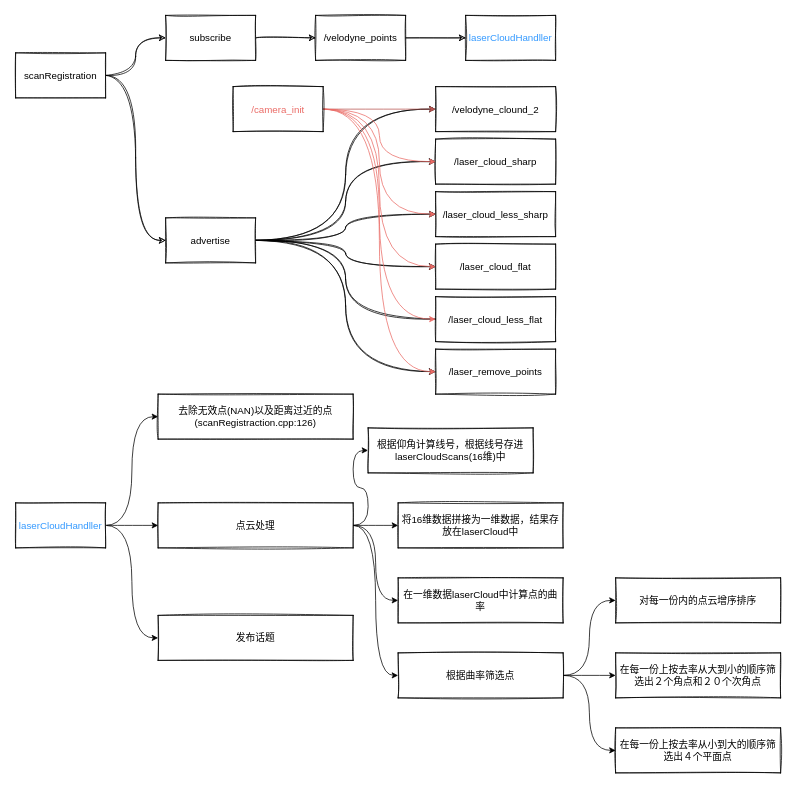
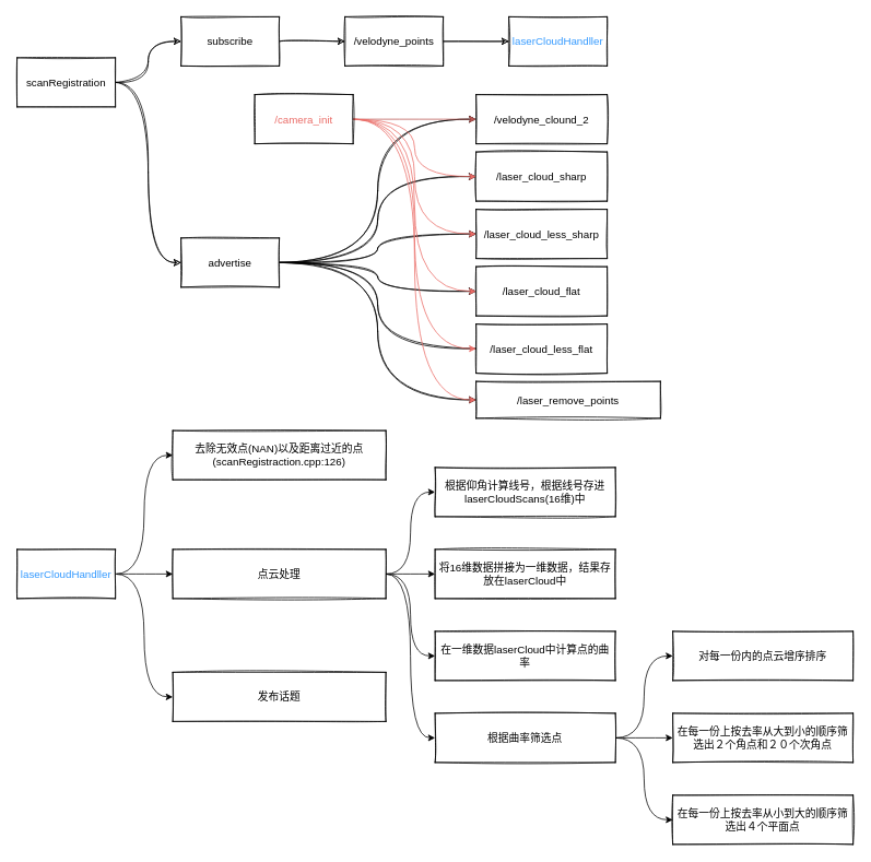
- <mxCell id="22" value="/laser_remove_points" style="rounded=0;whiteSpace=wrap;html=1;sketch=1;fontSize=13;" parent="1" vertex="1"><mxGeometry x="580" y="465" width="160" height="60" as="geometry" /></mxCell>
+ <mxCell id="22" value="/laser_remove_points" style="rounded=0;whiteSpace=wrap;html=1;sketch=1;fontSize=13;" parent="1" vertex="1"><mxGeometry x="580" y="465" width="225" height="45" as="geometry" /></mxCell>
- <mxCell id="33" value="&lt;div&gt;根据仰角计算线号，根据线号存进&lt;/div&gt;&lt;div&gt;laserCloudScans(16维)中&lt;/div&gt;" style="rounded=0;whiteSpace=wrap;html=1;sketch=1;fontSize=13;" vertex="1" parent="1"><mxGeometry x="490" y="570" width="220" height="60" as="geometry" /></mxCell>
+ <mxCell id="33" value="&lt;div&gt;根据仰角计算线号，根据线号存进&lt;/div&gt;&lt;div&gt;laserCloudScans(16维)中&lt;/div&gt;" style="rounded=0;whiteSpace=wrap;html=1;sketch=1;fontSize=13;" vertex="1" parent="1"><mxGeometry x="530" y="570" width="220" height="60" as="geometry" /></mxCell>
